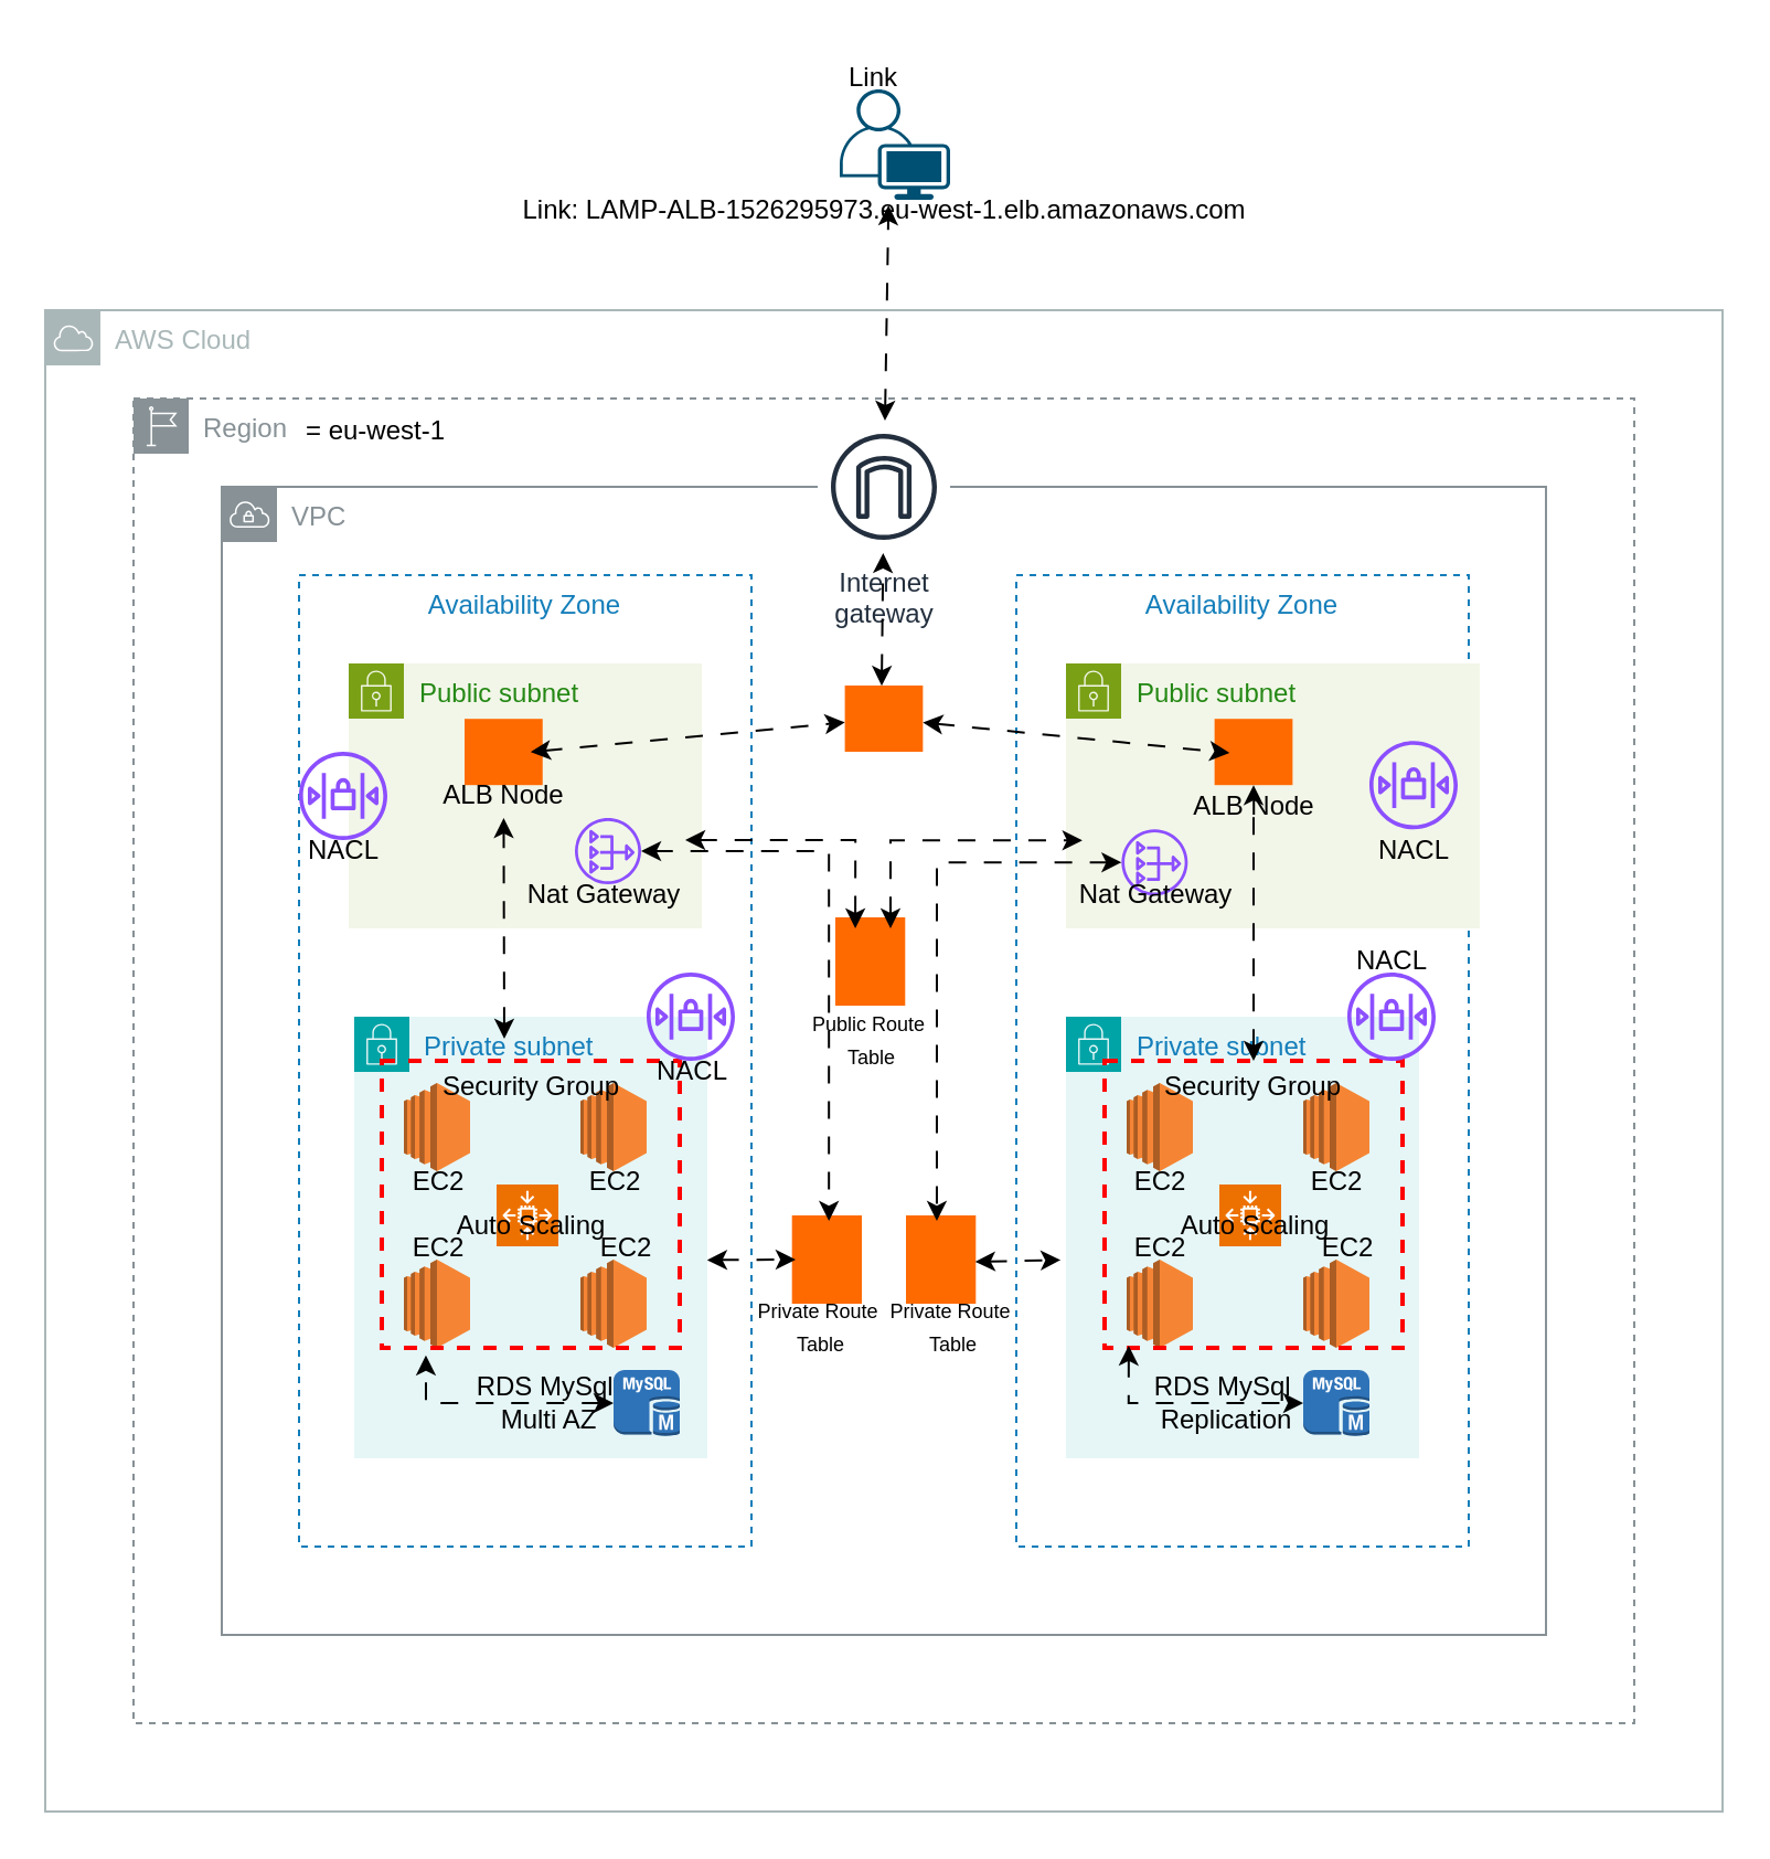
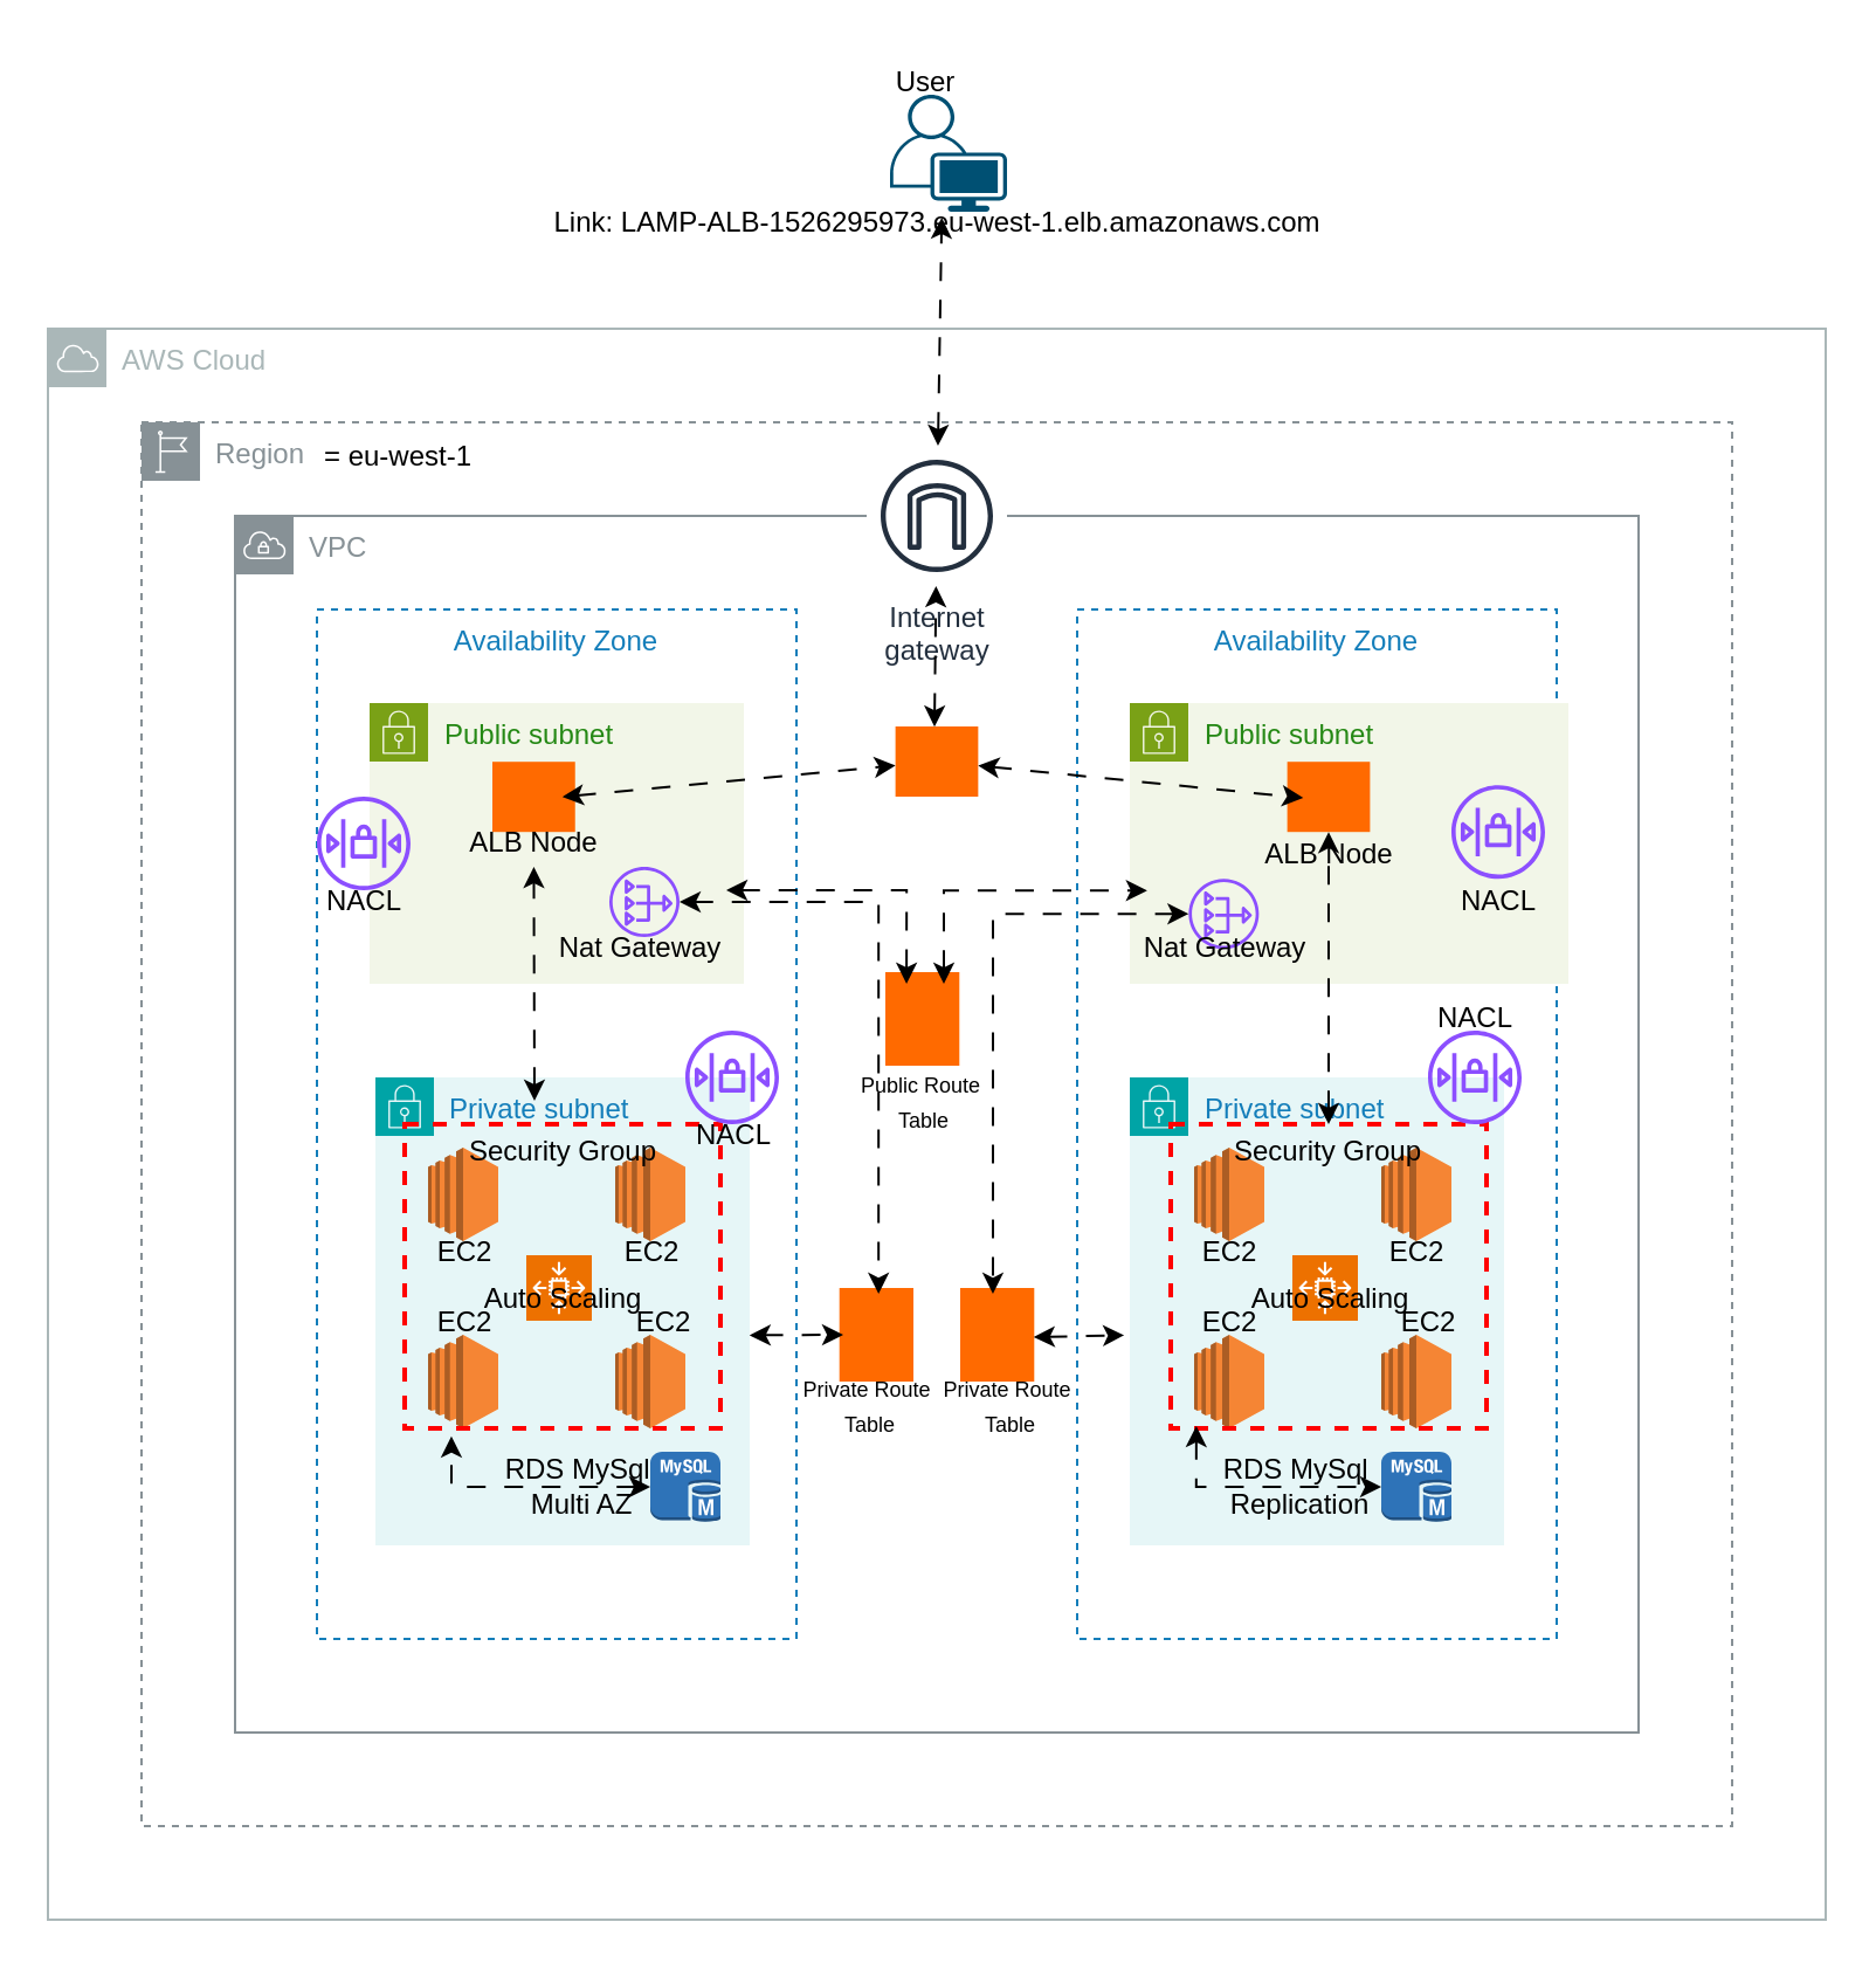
- <mxCell id="56" value="Link" style="text;html=1;align=center;verticalAlign=middle;resizable=0;points=[];autosize=1;strokeColor=none;fillColor=none;" vertex="1" parent="1"><mxGeometry x="370" y="20" width="50" height="30" as="geometry" /></mxCell>
+ <mxCell id="56" value="User" style="text;html=1;align=center;verticalAlign=middle;resizable=0;points=[];autosize=1;strokeColor=none;fillColor=none;" vertex="1" parent="1"><mxGeometry x="370" y="20" width="50" height="30" as="geometry" /></mxCell>
